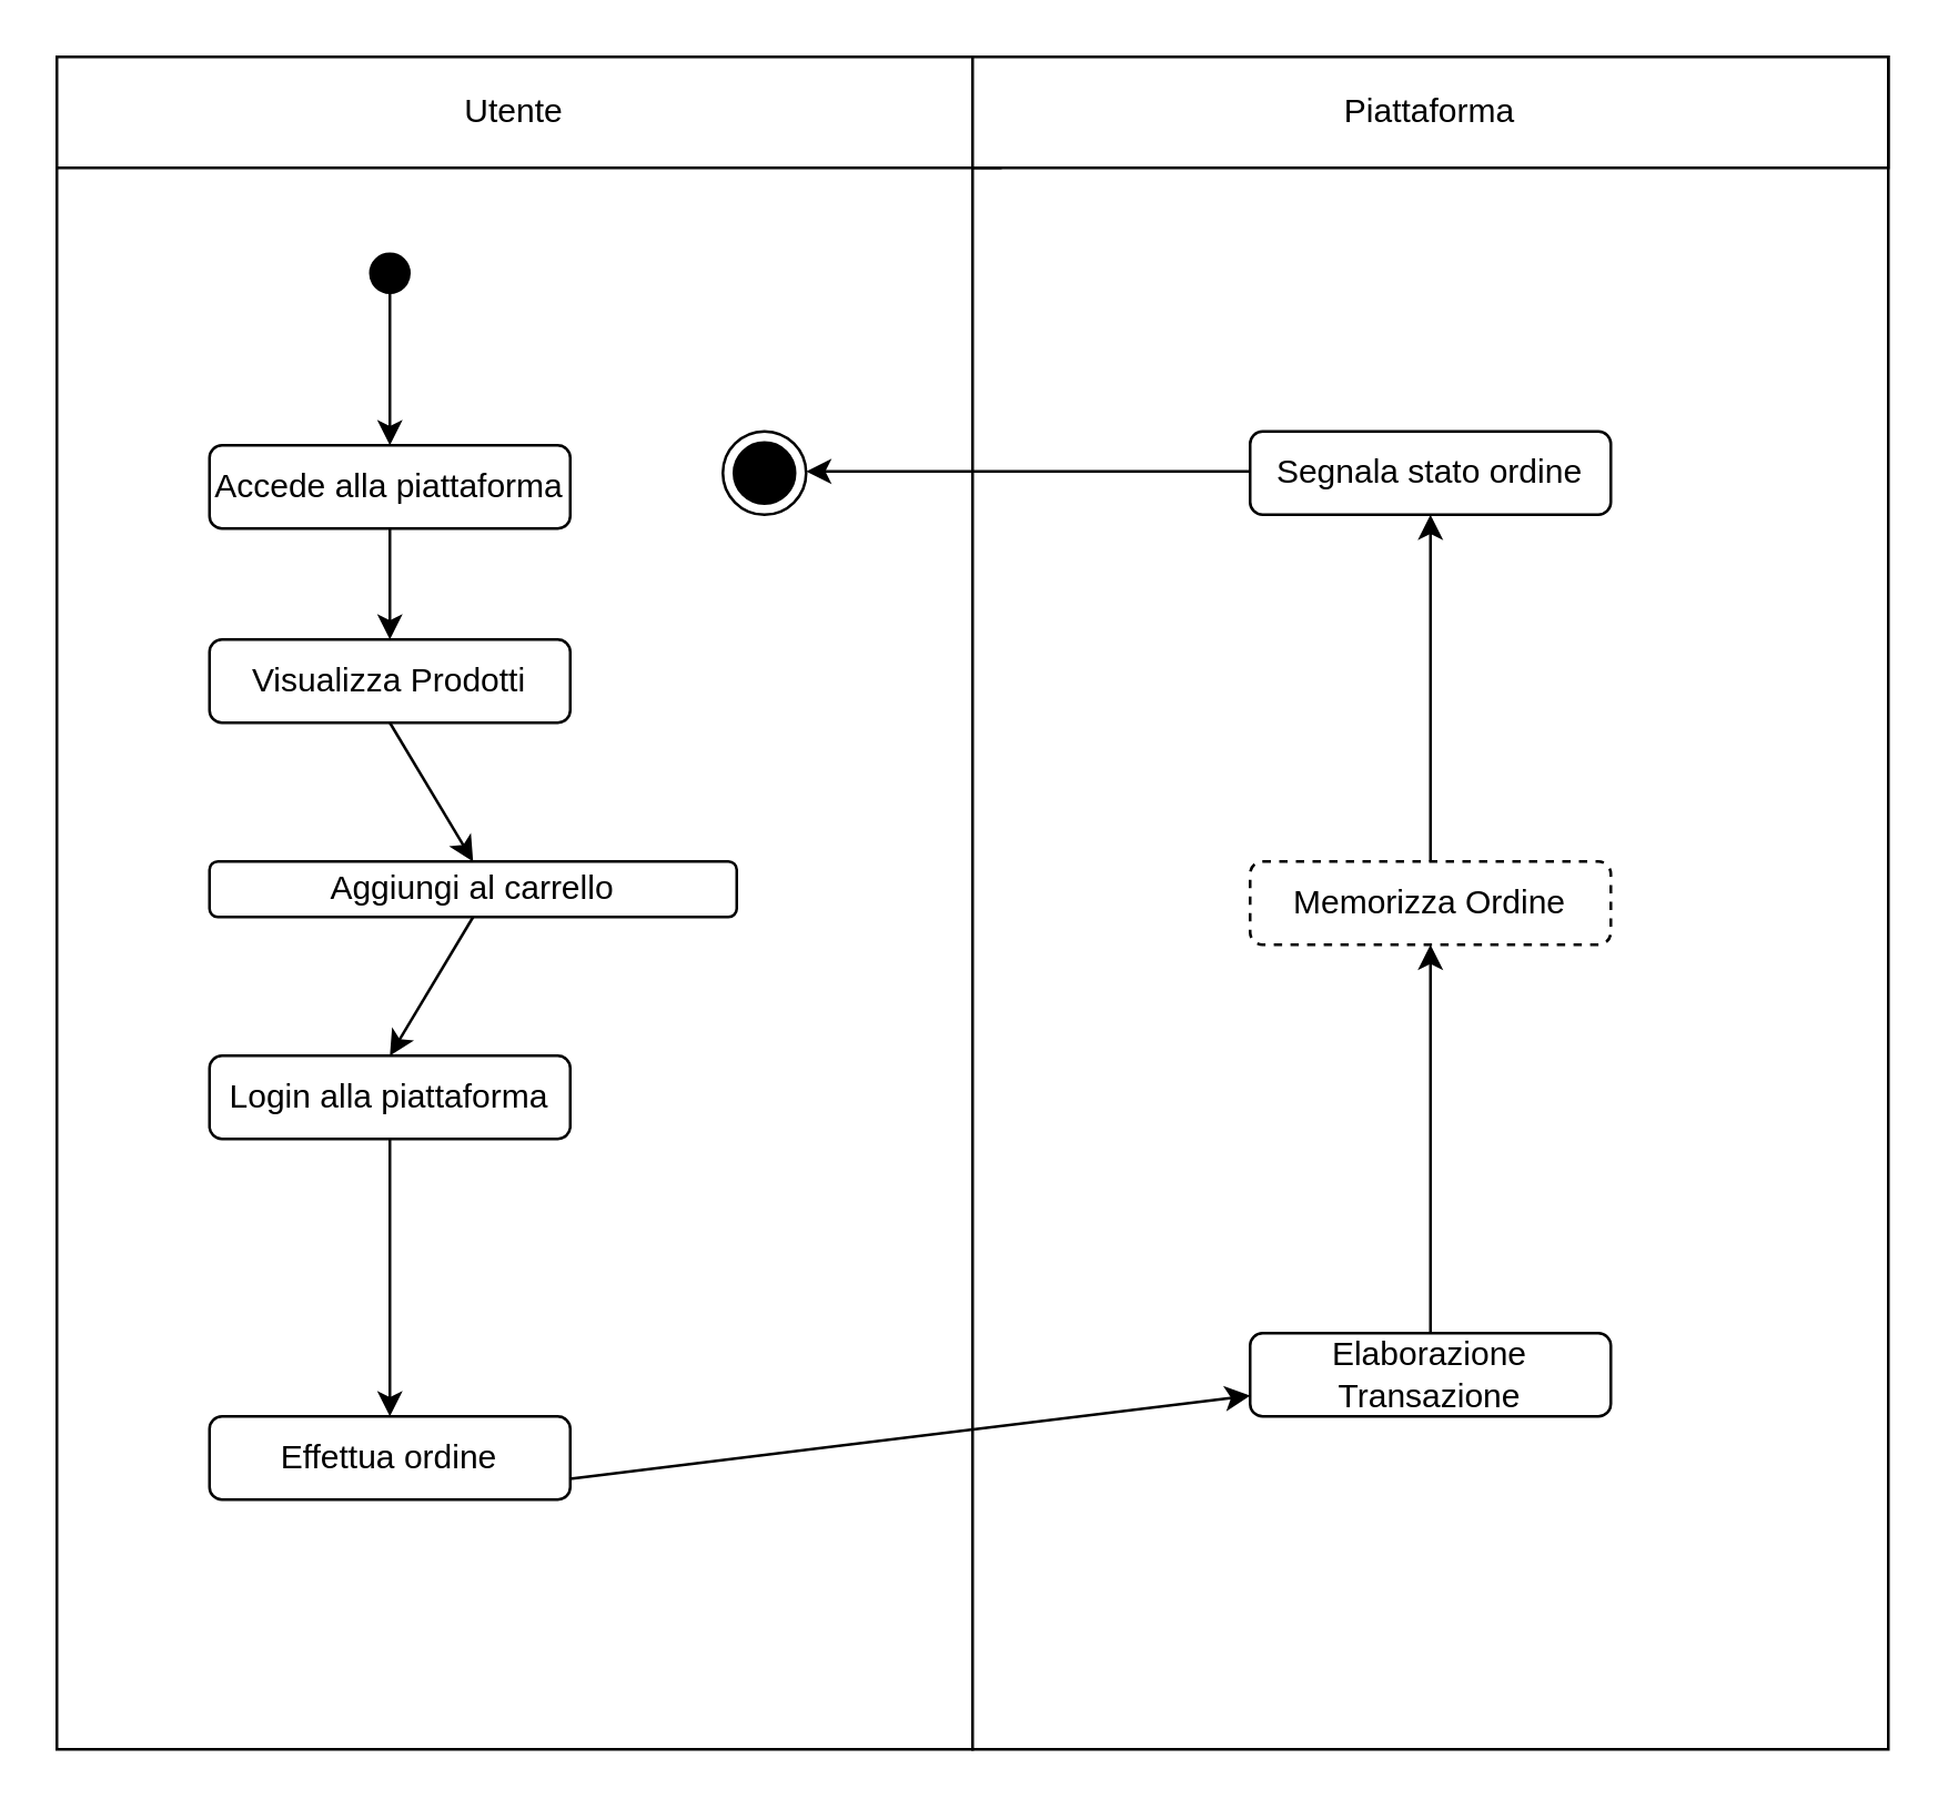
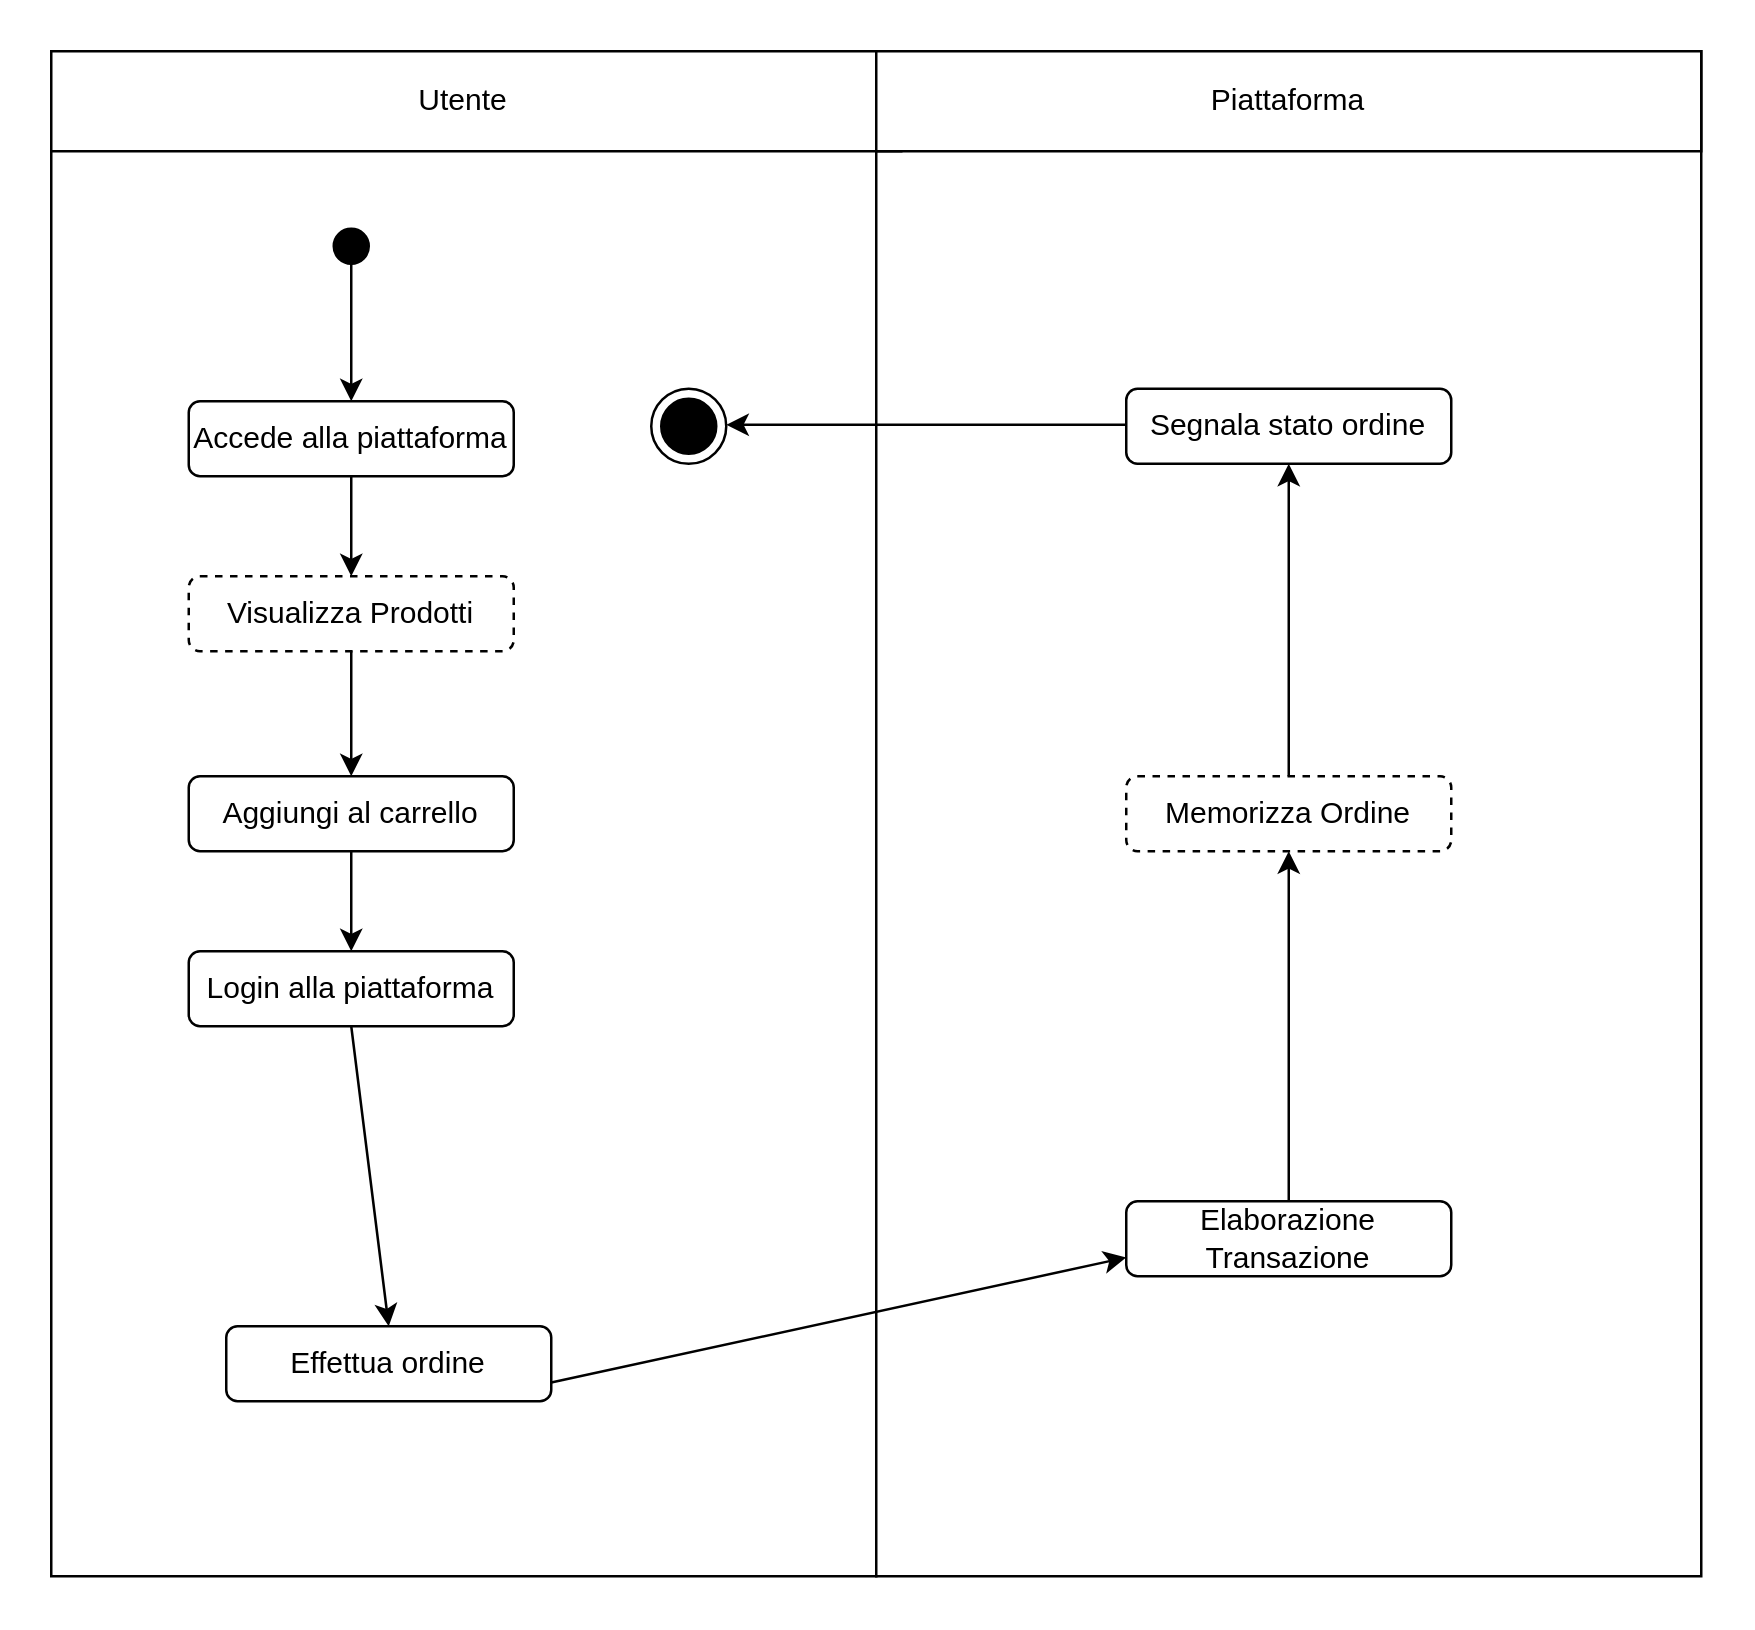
- <mxCell id="11" value="Visualizza Prodotti" style="rounded=1;whiteSpace=wrap;html=1;" vertex="1" parent="1"><mxGeometry x="75" y="230" width="130" height="30" as="geometry" /></mxCell>
+ <mxCell id="11" value="Visualizza Prodotti" style="rounded=1;whiteSpace=wrap;html=1;dashed=1;" vertex="1" parent="1"><mxGeometry x="75" y="230" width="130" height="30" as="geometry" /></mxCell>
- <mxCell id="12" value="Aggiungi al carrello" style="rounded=1;whiteSpace=wrap;html=1;" vertex="1" parent="1"><mxGeometry x="75" y="310" width="190" height="20" as="geometry" /></mxCell>
+ <mxCell id="12" value="Aggiungi al carrello" style="rounded=1;whiteSpace=wrap;html=1;" vertex="1" parent="1"><mxGeometry x="75" y="310" width="130" height="30" as="geometry" /></mxCell>
- <mxCell id="18" value="Effettua ordine" style="rounded=1;whiteSpace=wrap;html=1;" vertex="1" parent="1"><mxGeometry x="75" y="510" width="130" height="30" as="geometry" /></mxCell>
+ <mxCell id="18" value="Effettua ordine" style="rounded=1;whiteSpace=wrap;html=1;" vertex="1" parent="1"><mxGeometry x="90" y="530" width="130" height="30" as="geometry" /></mxCell>
